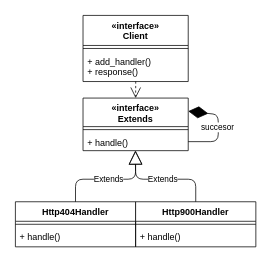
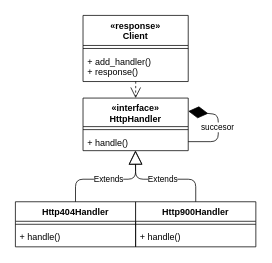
- <mxCell id="7" value="«interface»&#10;Client&#10;" style="swimlane;fontStyle=1;align=center;verticalAlign=top;childLayout=stackLayout;horizontal=1;startSize=40;horizontalStack=0;resizeParent=1;resizeParentMax=0;resizeLast=0;collapsible=1;marginBottom=0;" parent="1" vertex="1"><mxGeometry x="110" y="20" width="140" height="88" as="geometry" /></mxCell>
+ <mxCell id="7" value="«response»&#10;Client&#10;" style="swimlane;fontStyle=1;align=center;verticalAlign=top;childLayout=stackLayout;horizontal=1;startSize=40;horizontalStack=0;resizeParent=1;resizeParentMax=0;resizeLast=0;collapsible=1;marginBottom=0;" parent="1" vertex="1"><mxGeometry x="110" y="20" width="140" height="88" as="geometry" /></mxCell>
- <mxCell id="2" value="«interface»&#10;Extends" style="swimlane;fontStyle=1;align=center;verticalAlign=top;childLayout=stackLayout;horizontal=1;startSize=38;horizontalStack=0;resizeParent=1;resizeParentMax=0;resizeLast=0;collapsible=1;marginBottom=0;" parent="1" vertex="1"><mxGeometry x="110" y="130" width="140" height="70" as="geometry" /></mxCell>
+ <mxCell id="2" value="«interface»&#10;HttpHandler" style="swimlane;fontStyle=1;align=center;verticalAlign=top;childLayout=stackLayout;horizontal=1;startSize=38;horizontalStack=0;resizeParent=1;resizeParentMax=0;resizeLast=0;collapsible=1;marginBottom=0;" parent="1" vertex="1"><mxGeometry x="110" y="130" width="140" height="70" as="geometry" /></mxCell>
